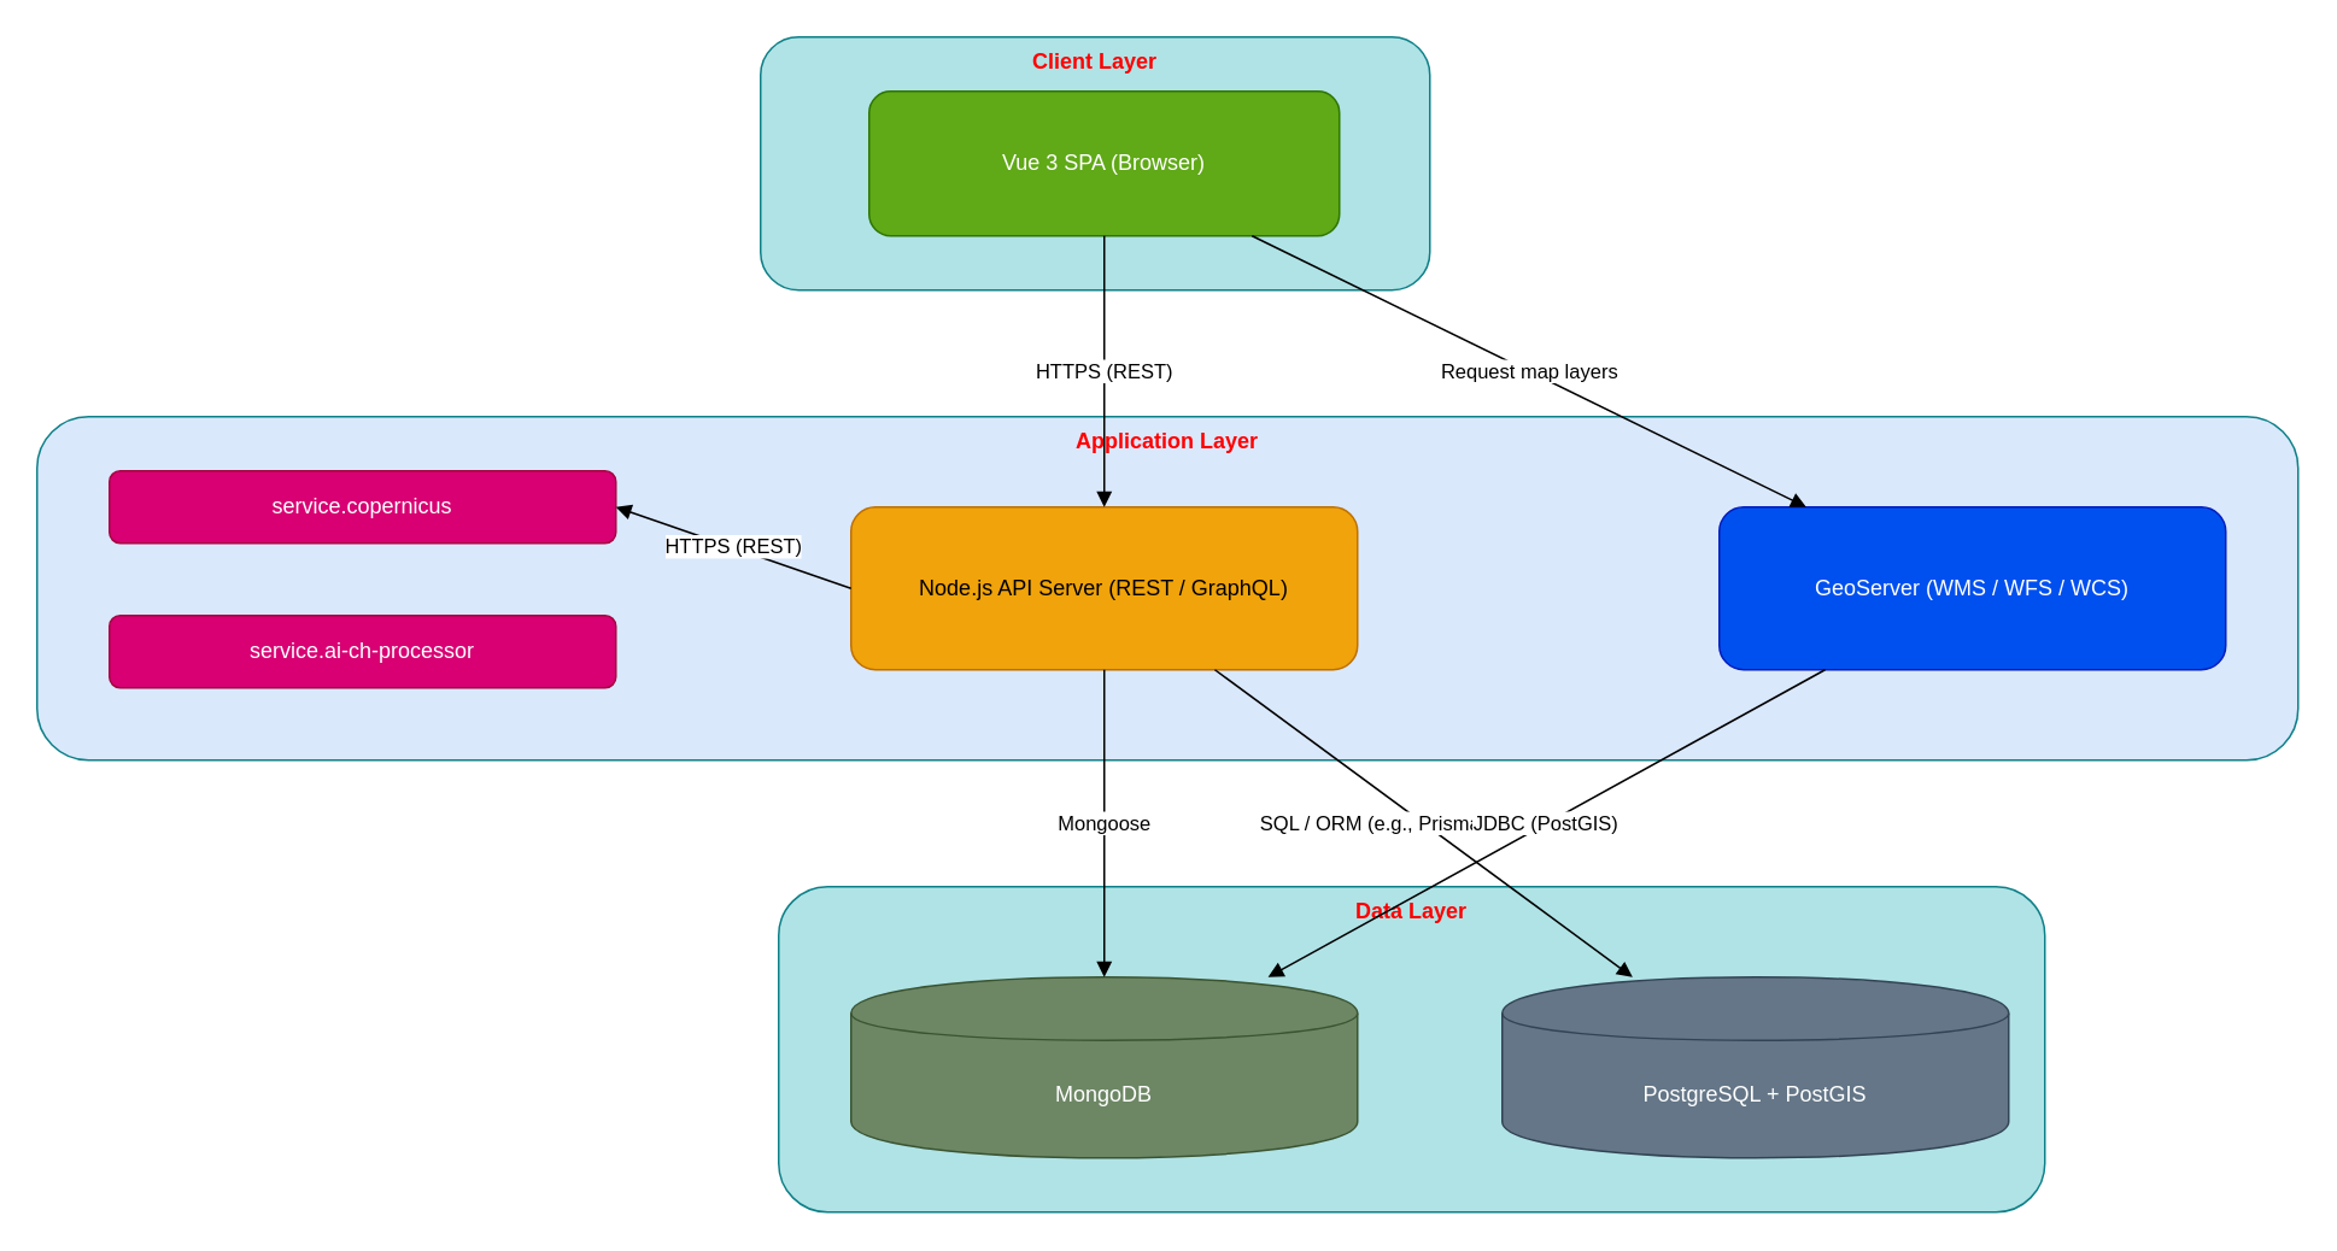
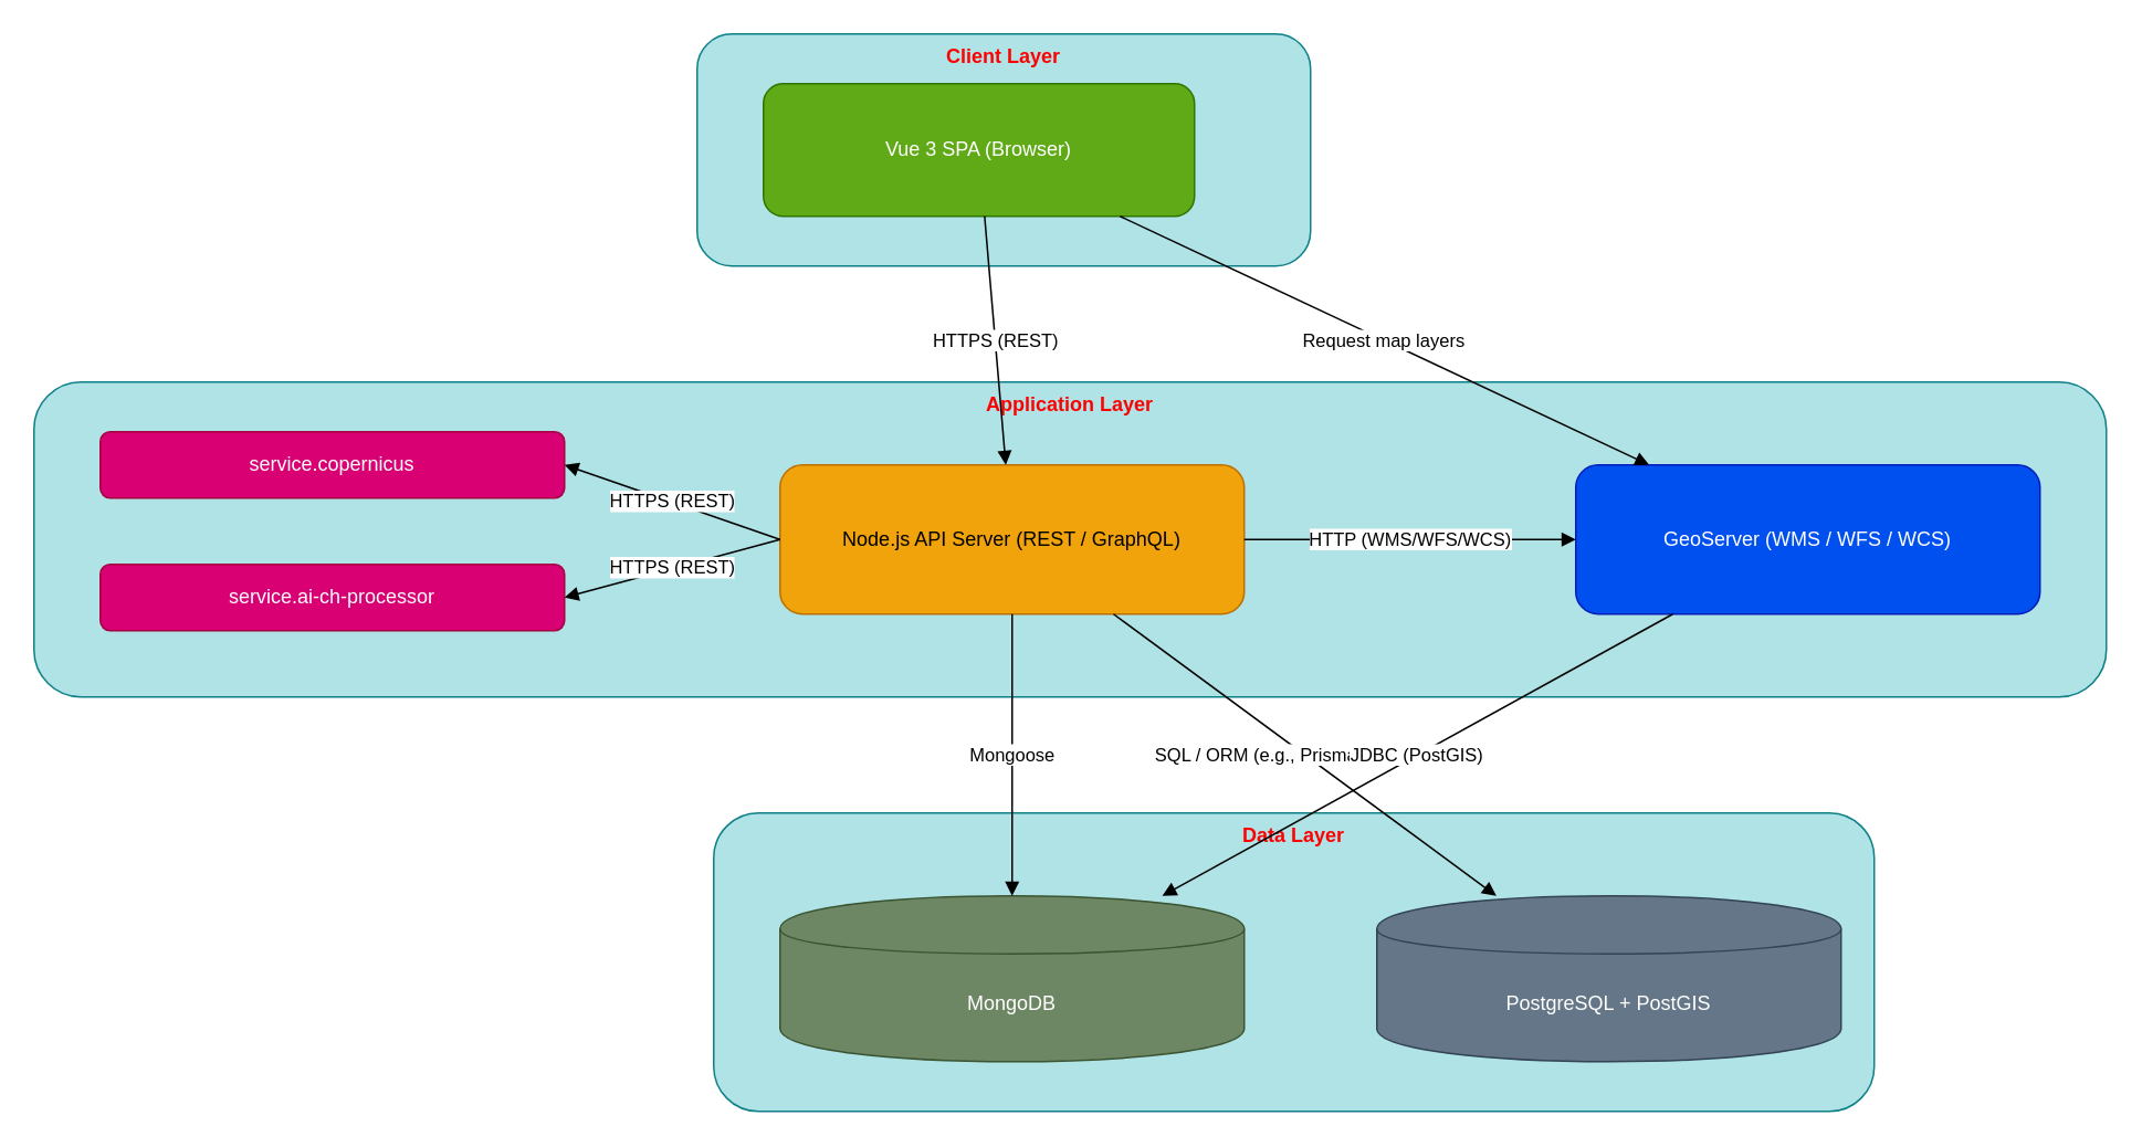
- <mxCell id="5" value="Vue 3 SPA (Browser)" style="shape=rect;rounded=1;whiteSpace=wrap;html=1;glass=0;strokeColor=#2D7600;fillColor=#60a917;fontColor=#ffffff;" vertex="1" parent="1"><mxGeometry x="480" width="260" height="80" as="geometry" y="50" /></mxCell>
+ <mxCell id="5" value="Vue 3 SPA (Browser)" style="shape=rect;rounded=1;whiteSpace=wrap;html=1;glass=0;strokeColor=#2D7600;fillColor=#60a917;fontColor=#ffffff;" vertex="1" parent="1"><mxGeometry x="460" y="50" width="260" height="80" as="geometry" /></mxCell>
- <mxCell id="3" value="Application Layer" style="rounded=1;whiteSpace=wrap;html=1;fillColor=#dae8fc;strokeColor=#0e8088;fontStyle=1;align=center;verticalAlign=top;fontColor=#FF0000;" vertex="1" parent="1"><mxGeometry x="20" y="230" width="1250" height="190" as="geometry" /></mxCell>
+ <mxCell id="3" value="Application Layer" style="rounded=1;whiteSpace=wrap;html=1;fillColor=#b0e3e6;strokeColor=#0e8088;fontStyle=1;align=center;verticalAlign=top;fontColor=#FF0000;" vertex="1" parent="1"><mxGeometry x="20" y="230" width="1250" height="190" as="geometry" /></mxCell>
+ <mxCell id="10" value="HTTP (WMS/WFS/WCS)" style="endArrow=block;html=1;rounded=1;" edge="1" parent="1" source="6" target="7"><mxGeometry relative="1" as="geometry"><mxPoint as="targetPoint" x="410" y="50" /></mxGeometry></mxCell>
+ <mxCell id="19" value="HTTPS (REST)" style="endArrow=block;html=1;rounded=1;exitX=0;exitY=0.5;exitDx=0;exitDy=0;entryX=1;entryY=0.5;entryDx=0;entryDy=0;" edge="1" parent="1" source="6" target="17"><mxGeometry relative="1" as="geometry"><mxPoint x="310" y="317" as="targetPoint" /><mxPoint x="440" y="350" as="sourcePoint" /></mxGeometry></mxCell>
